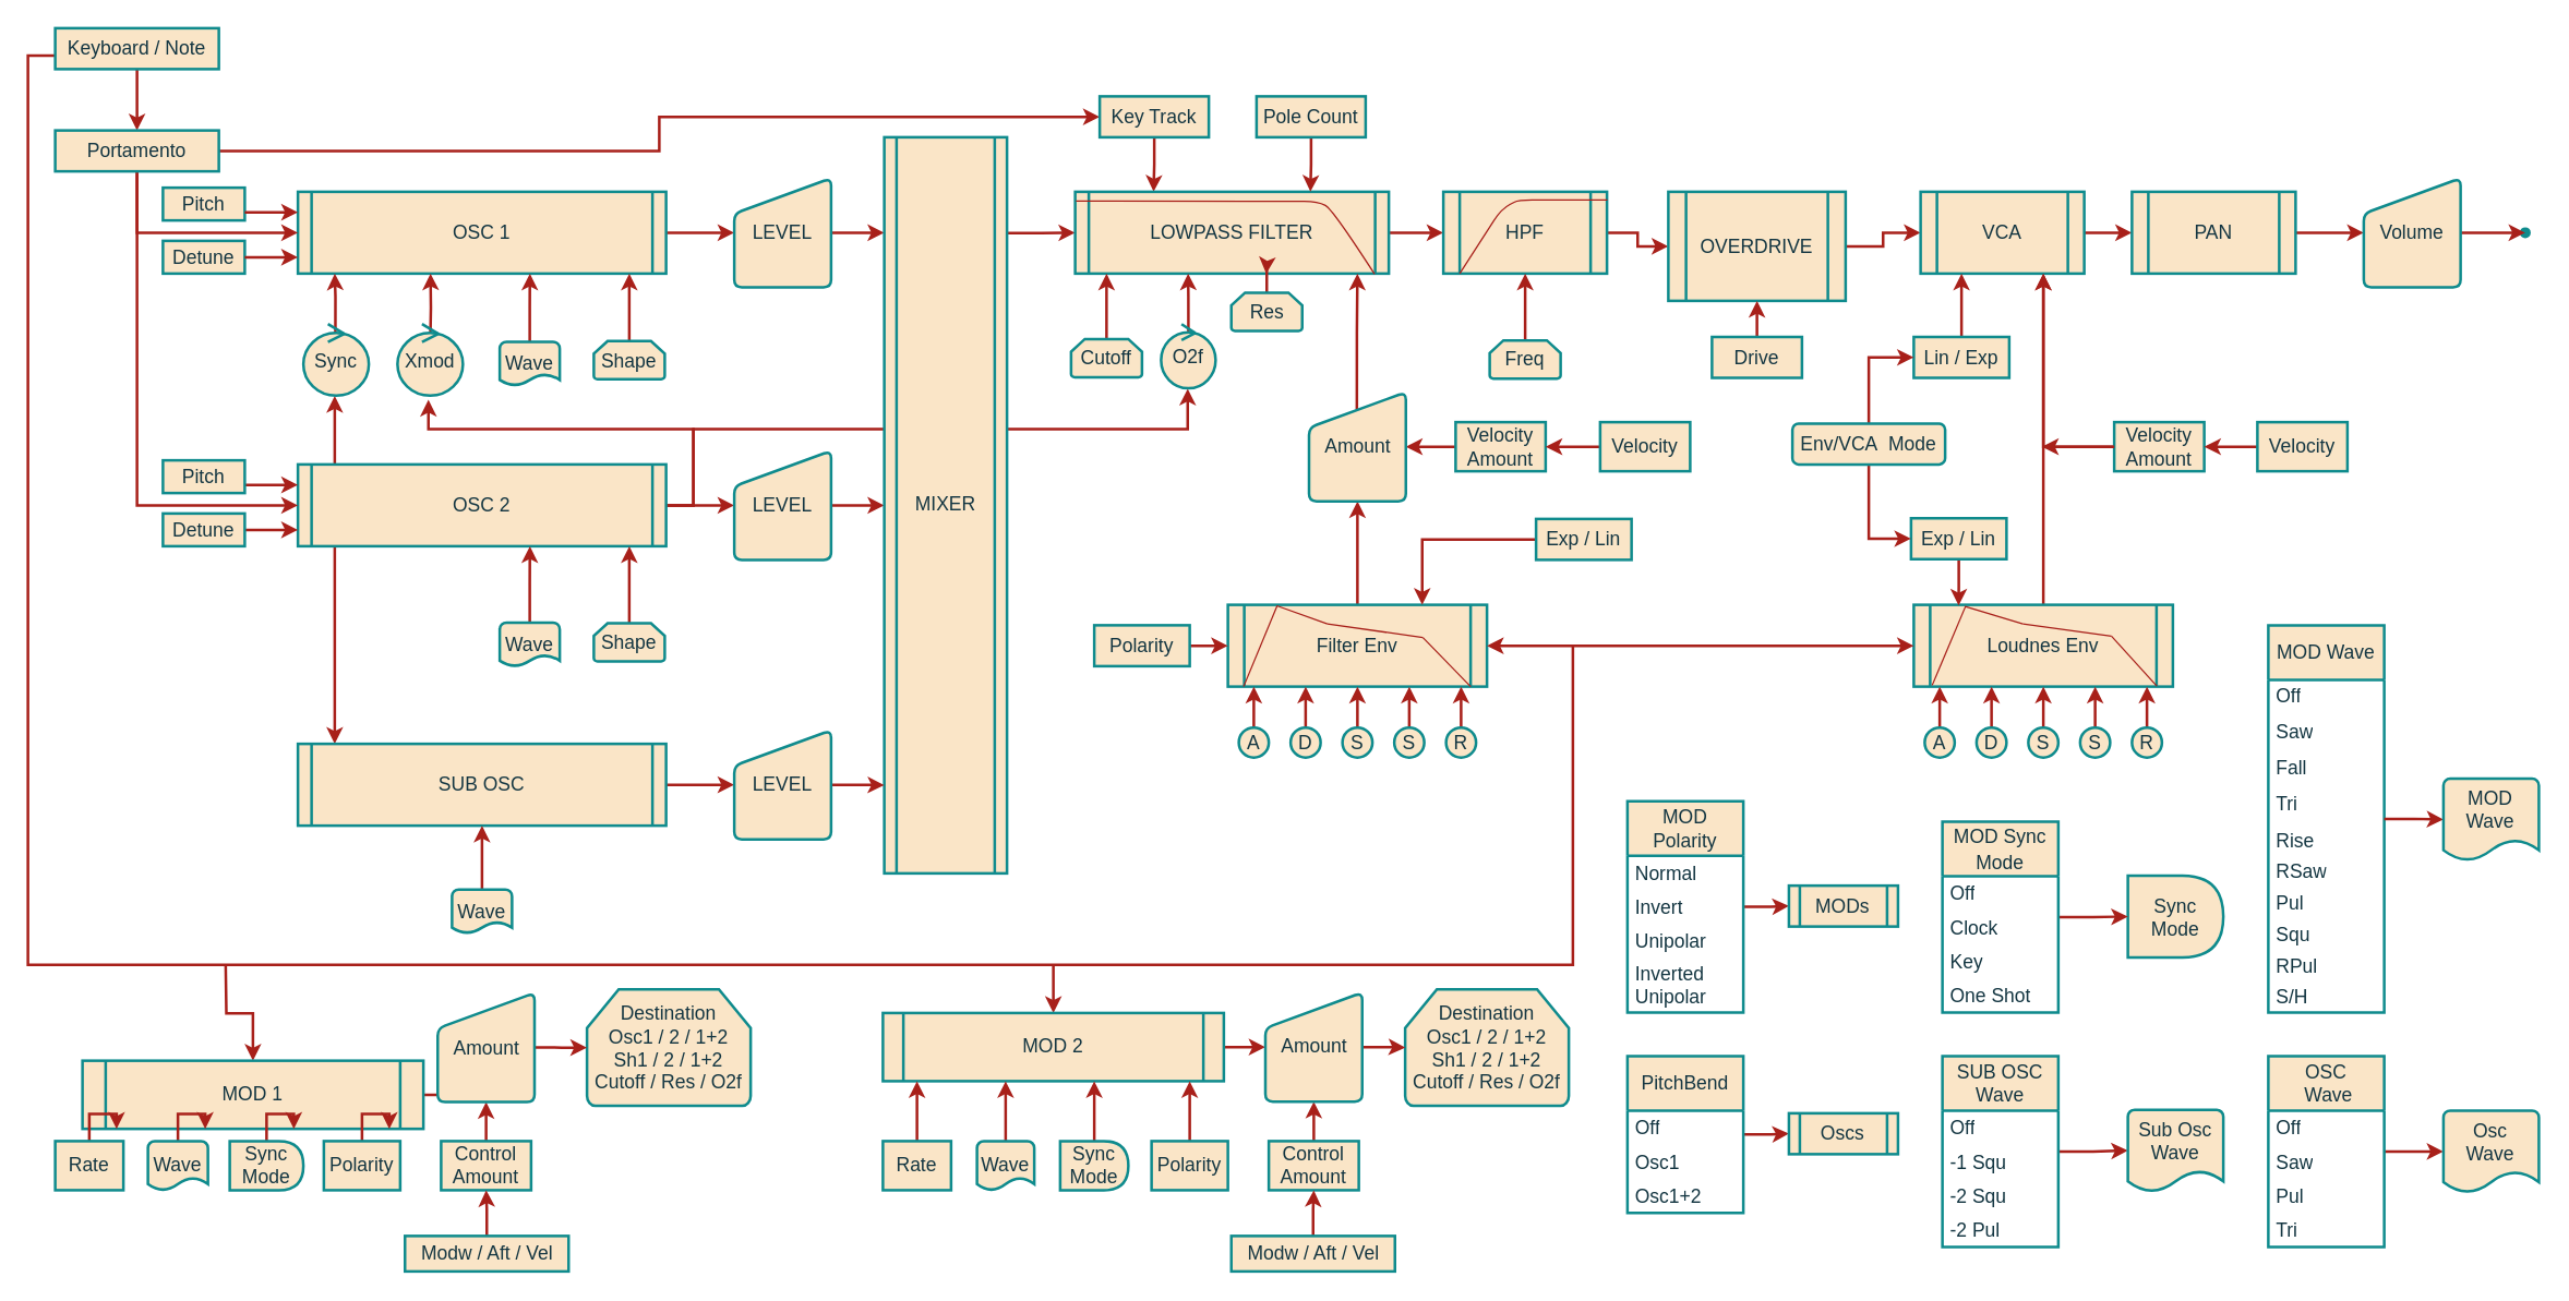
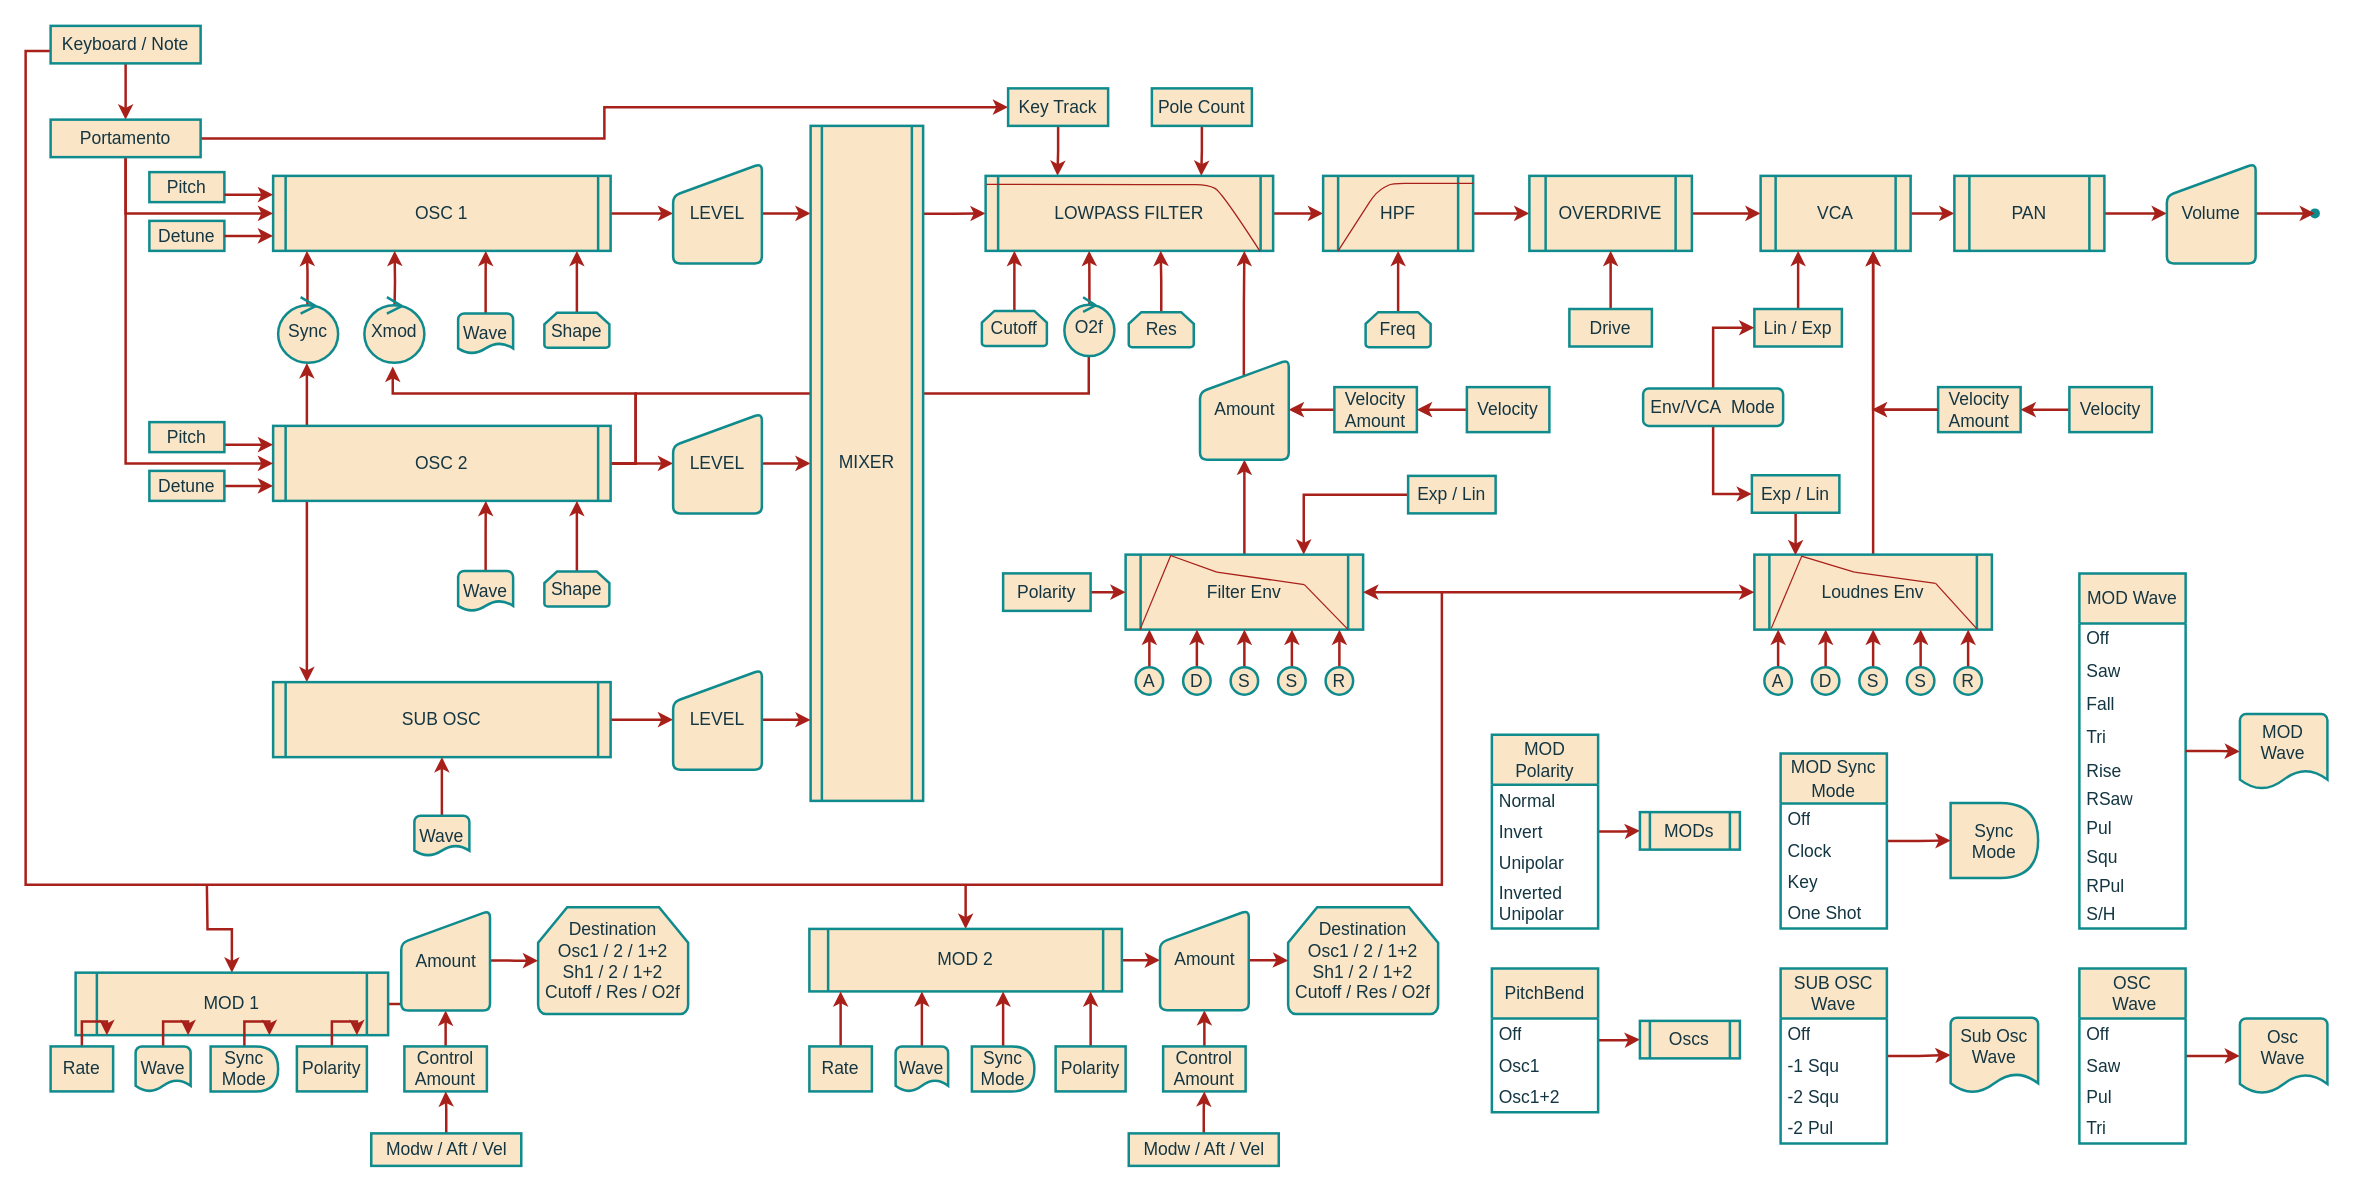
- <mxCell id="42" value="OVERDRIVE" style="shape=process;whiteSpace=wrap;html=1;backgroundOutline=1;strokeWidth=2;labelBackgroundColor=none;fontSize=14;fillColor=#FAE5C7;strokeColor=#0F8B8D;fontColor=#143642;" parent="1" vertex="1"><mxGeometry x="1223" y="140" width="130" height="80" as="geometry" /></mxCell>
+ <mxCell id="42" value="OVERDRIVE" style="shape=process;whiteSpace=wrap;html=1;backgroundOutline=1;strokeWidth=2;labelBackgroundColor=none;fontSize=14;fillColor=#FAE5C7;strokeColor=#0F8B8D;fontColor=#143642;" parent="1" vertex="1"><mxGeometry x="1223" y="140" width="130" height="60" as="geometry" /></mxCell>
- <mxCell id="68" value="Res" style="strokeWidth=2;html=1;shape=mxgraph.flowchart.loop_limit;whiteSpace=wrap;labelBackgroundColor=none;fontSize=14;fillColor=#FAE5C7;strokeColor=#0F8B8D;fontColor=#143642;" parent="1" vertex="1"><mxGeometry x="902.5" y="214" width="52" height="28" as="geometry" /></mxCell>
+ <mxCell id="68" value="Res" style="strokeWidth=2;html=1;shape=mxgraph.flowchart.loop_limit;whiteSpace=wrap;labelBackgroundColor=none;fontSize=14;fillColor=#FAE5C7;strokeColor=#0F8B8D;fontColor=#143642;" parent="1" vertex="1"><mxGeometry x="902.5" y="249" width="52" height="28" as="geometry" /></mxCell>
- <mxCell id="2" style="edgeStyle=orthogonalEdgeStyle;rounded=0;orthogonalLoop=1;jettySize=auto;html=1;entryX=0.512;entryY=1.007;entryDx=0;entryDy=0;entryPerimeter=0;strokeWidth=2;exitX=1;exitY=0.5;exitDx=0;exitDy=0;exitPerimeter=0;labelBackgroundColor=none;fontColor=default;fontSize=14;strokeColor=#A8201A;" parent="1" source="13" target="111" edge="1"><mxGeometry relative="1" as="geometry"><Array as="points"><mxPoint x="508" y="370" /><mxPoint x="508" y="314" /><mxPoint x="871" y="314" /><mxPoint x="871" y="285" /></Array><mxPoint x="488" y="369" as="sourcePoint" /><mxPoint x="871" y="275" as="targetPoint" /></mxGeometry></mxCell>
+ <mxCell id="2" style="edgeStyle=orthogonalEdgeStyle;rounded=0;orthogonalLoop=1;jettySize=auto;html=1;entryX=0.512;entryY=1.007;entryDx=0;entryDy=0;entryPerimeter=0;strokeWidth=2;exitX=1;exitY=0.5;exitDx=0;exitDy=0;exitPerimeter=0;labelBackgroundColor=none;fontColor=default;fontSize=14;strokeColor=#A8201A;endArrow=none;" parent="1" source="13" target="111" edge="1"><mxGeometry relative="1" as="geometry"><Array as="points"><mxPoint x="508" y="370" /><mxPoint x="508" y="314" /><mxPoint x="871" y="314" /><mxPoint x="871" y="285" /></Array><mxPoint x="488" y="369" as="sourcePoint" /><mxPoint x="871" y="275" as="targetPoint" /></mxGeometry></mxCell>
